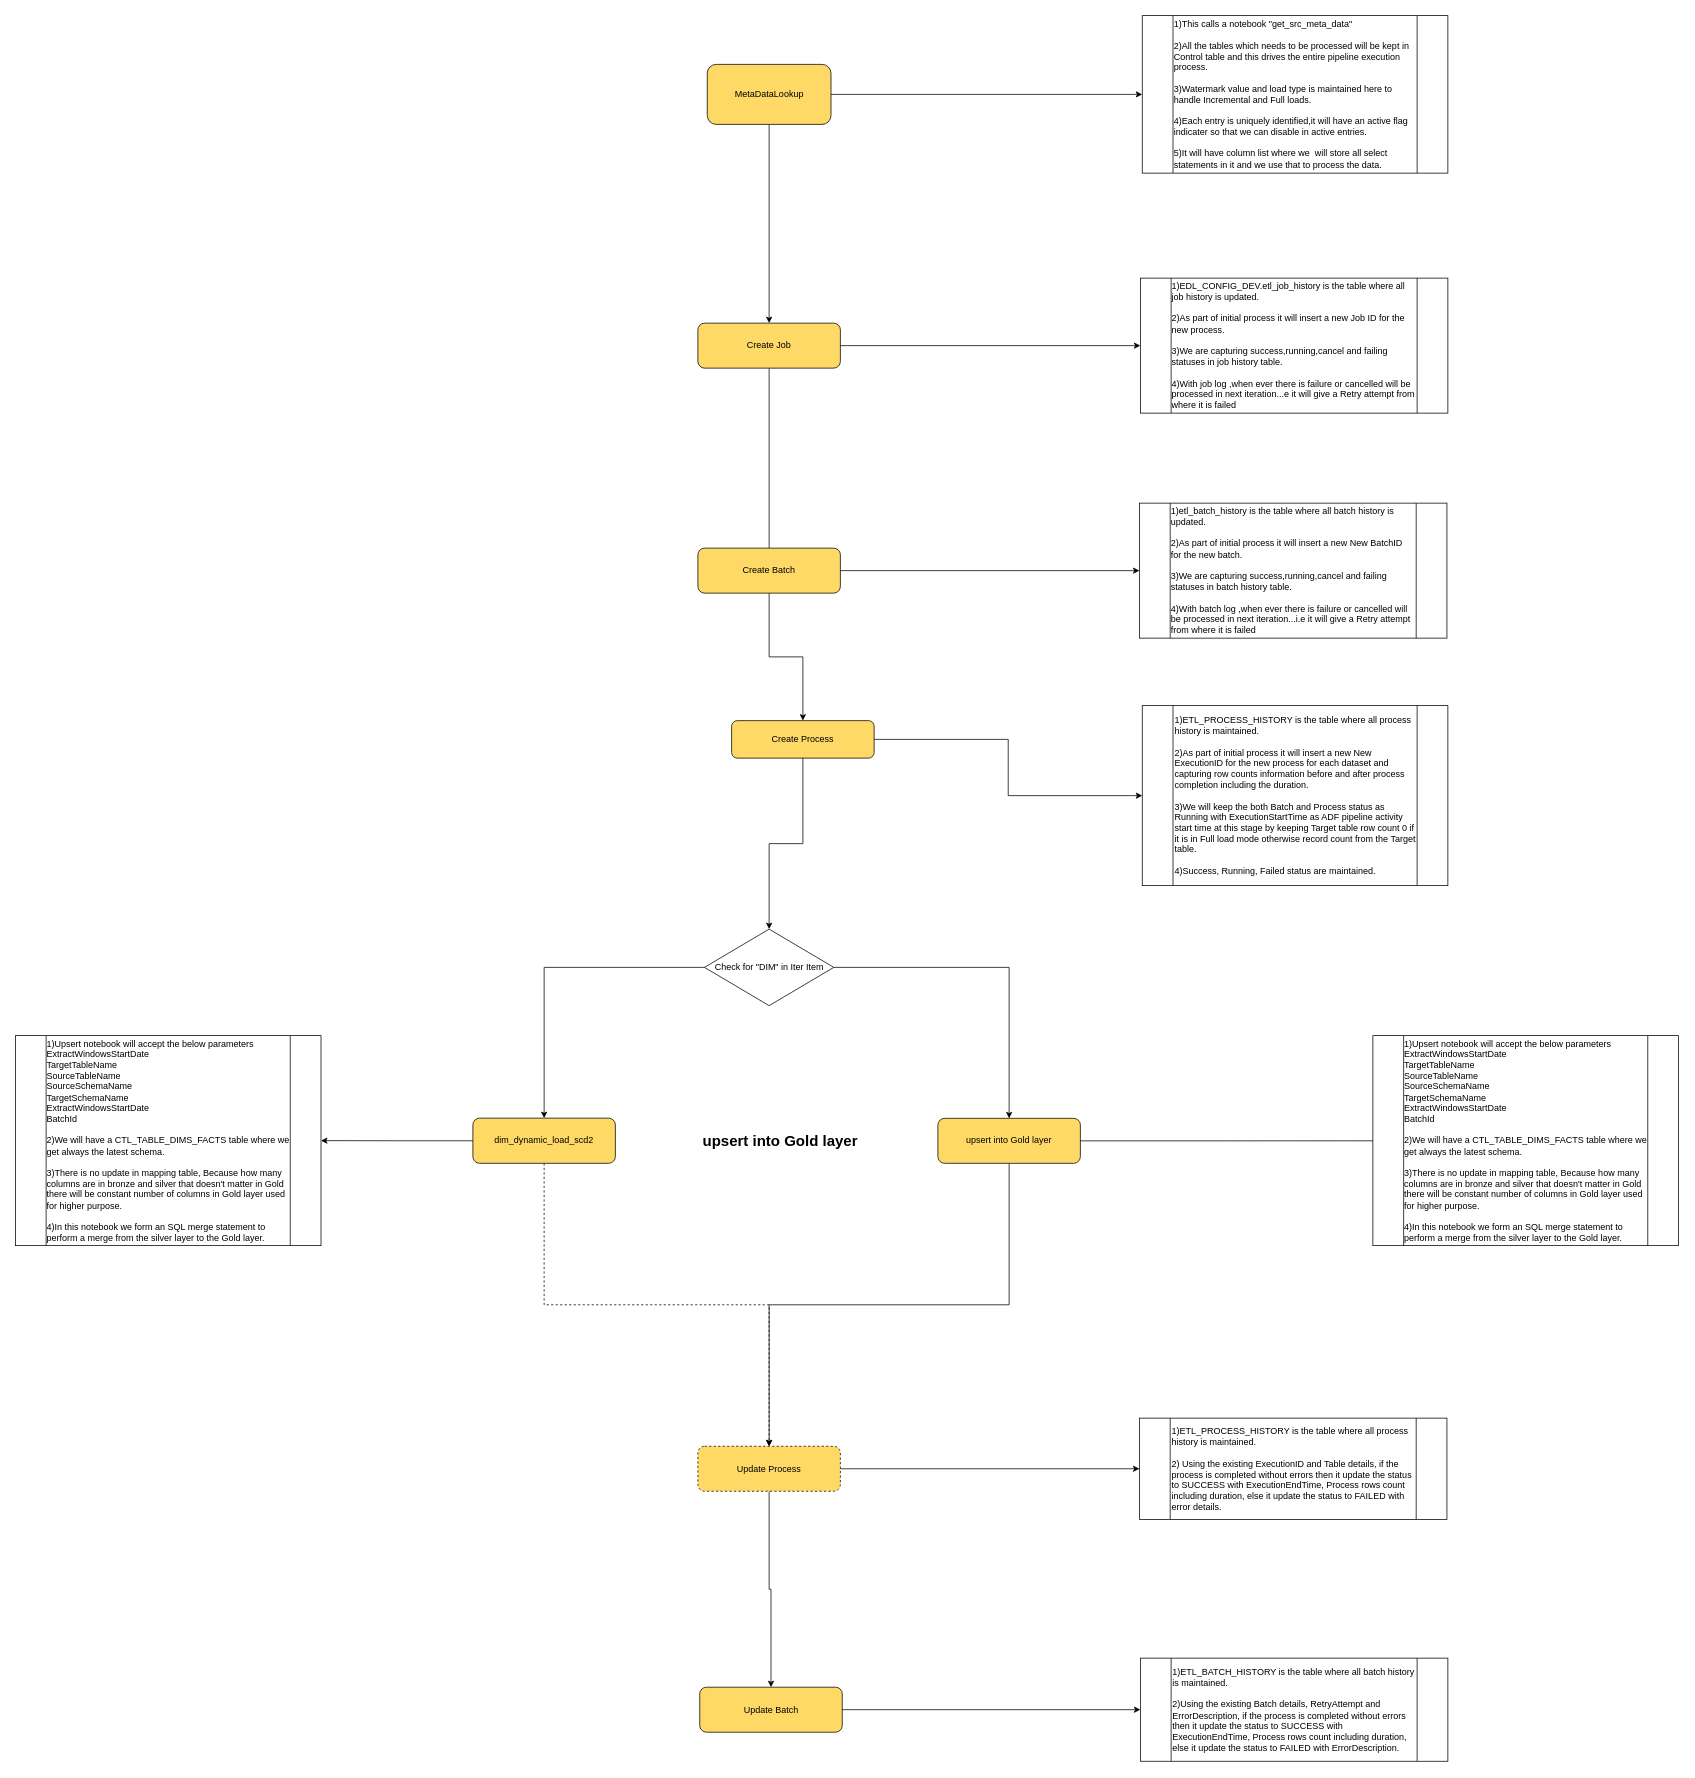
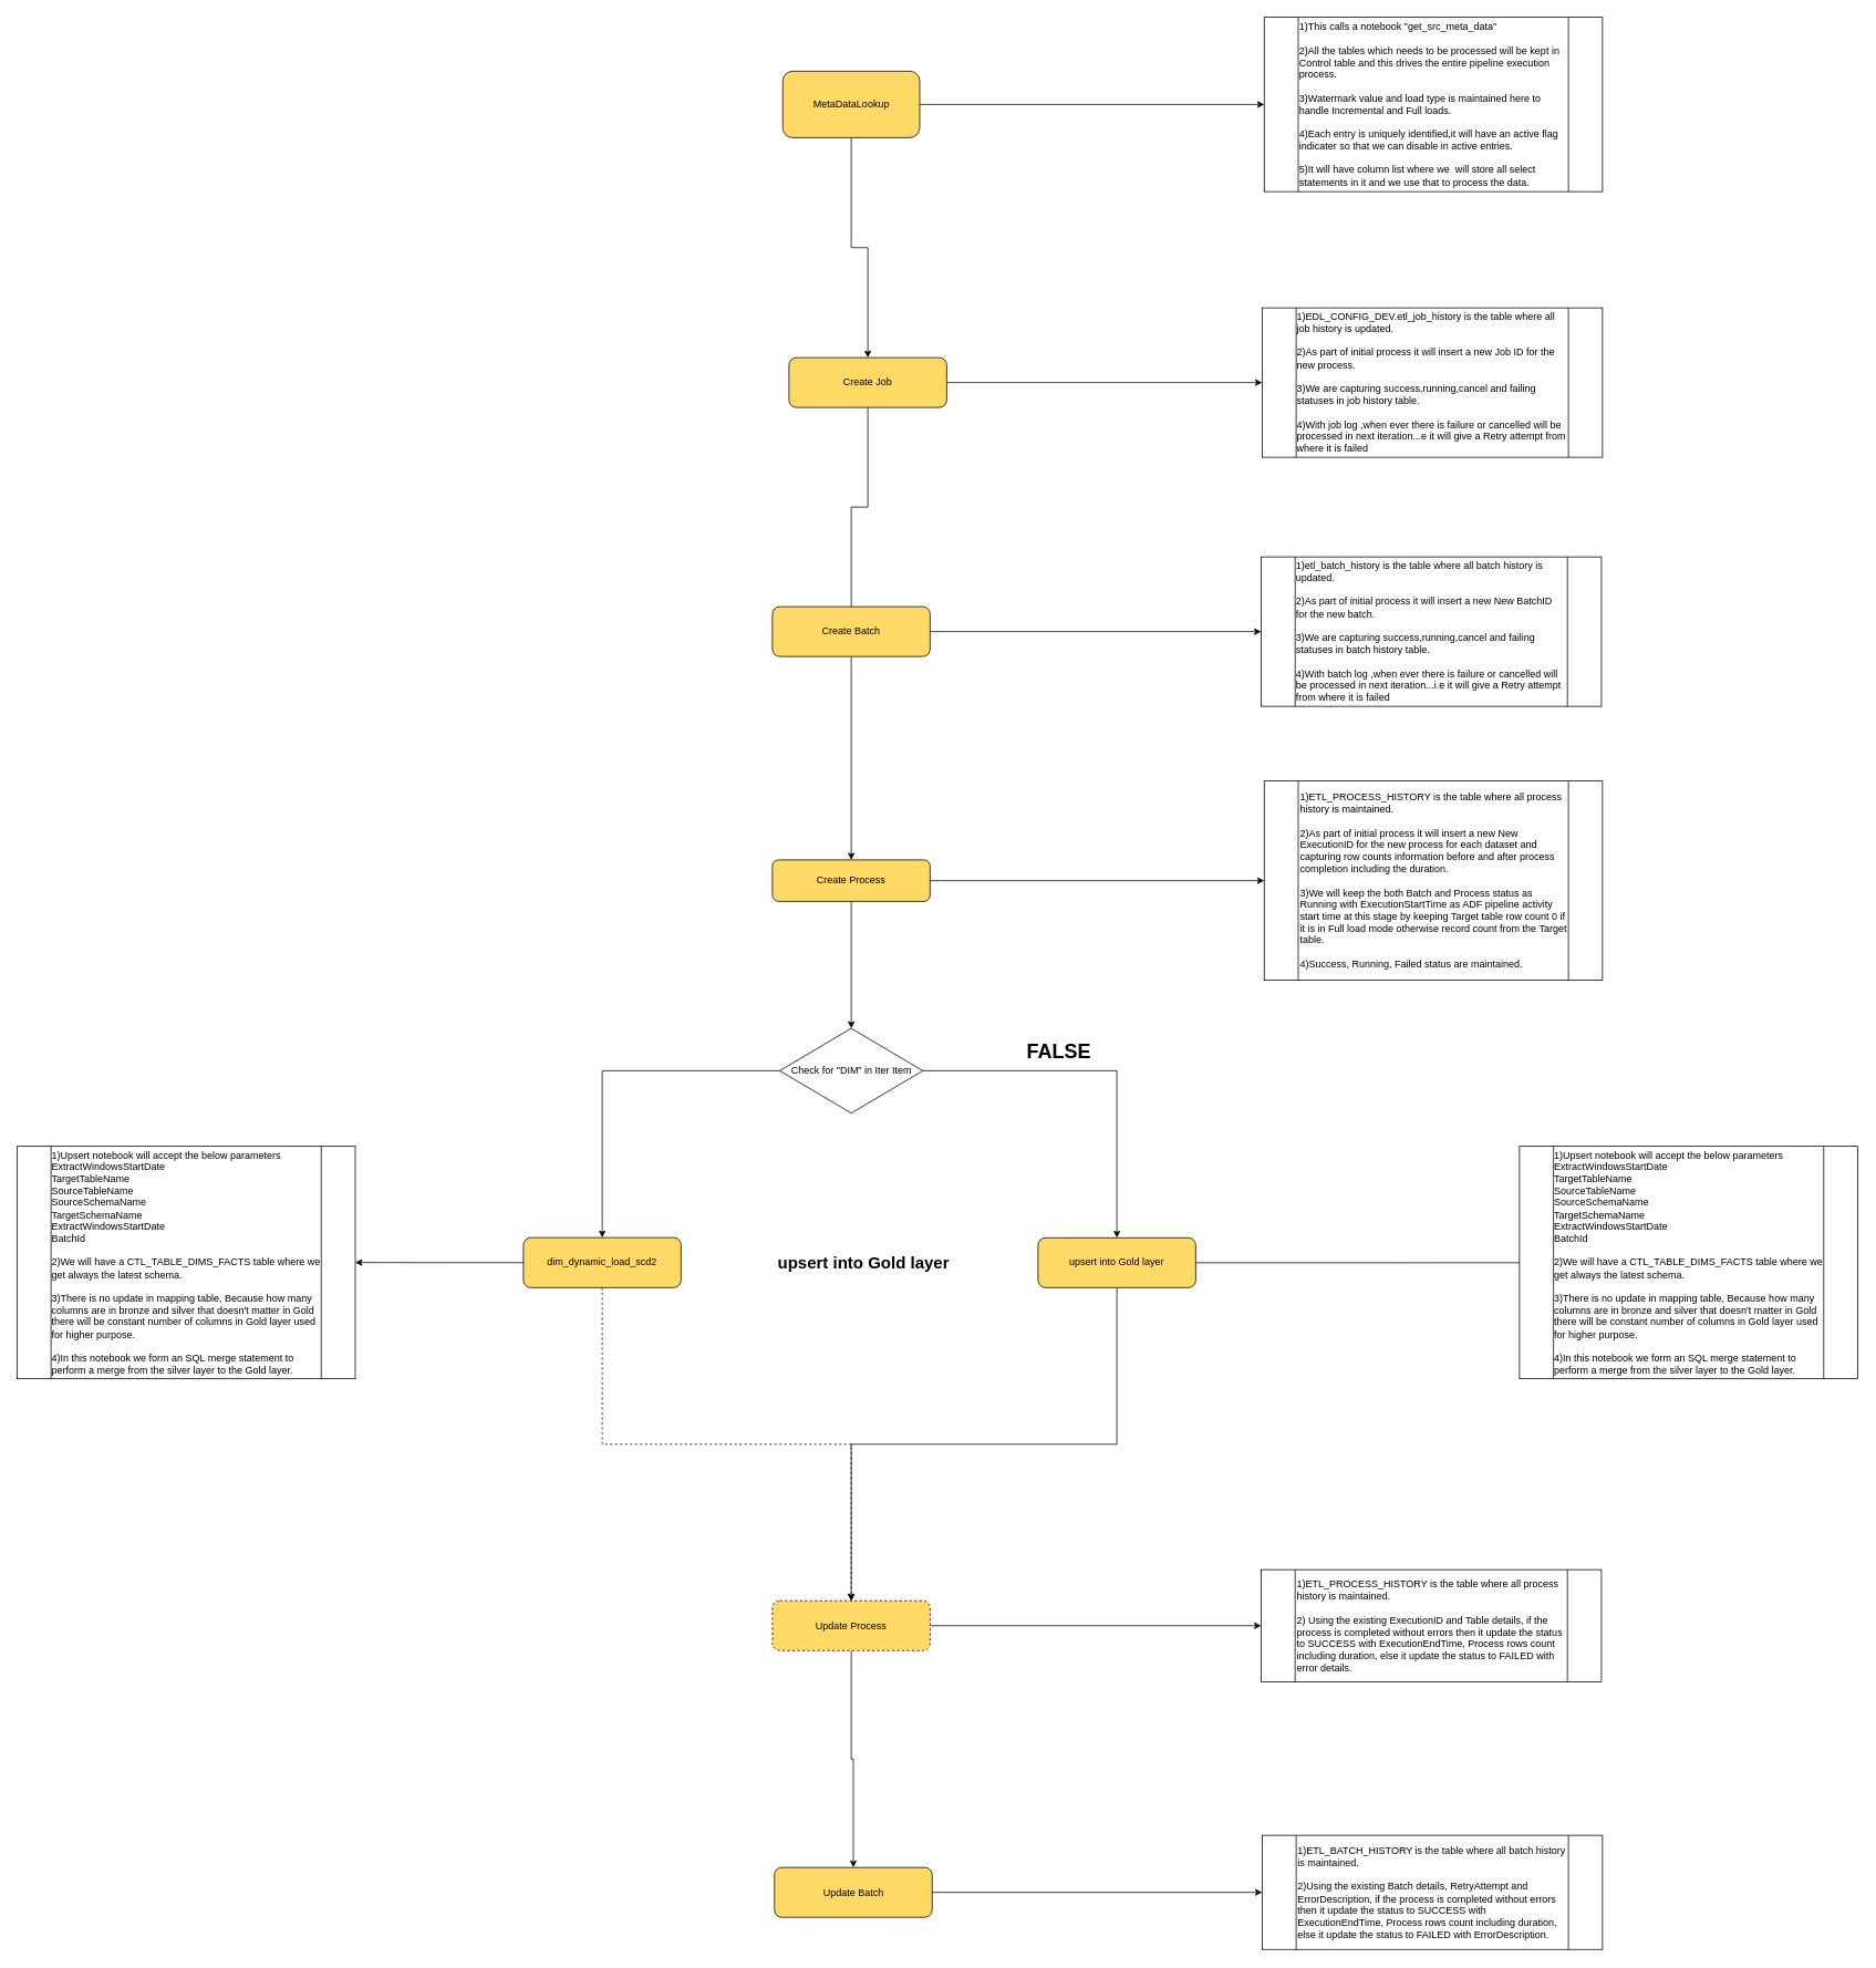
- <mxCell id="14" value="Create Job" style="rounded=1;whiteSpace=wrap;html=1;strokeColor=default;align=center;verticalAlign=middle;fontFamily=Helvetica;fontSize=12;fontColor=default;fillColor=#FFD966;" parent="12" vertex="1"><mxGeometry y="60" width="190" height="60" as="geometry" /></mxCell>
+ <mxCell id="14" value="Create Job" style="rounded=1;whiteSpace=wrap;html=1;strokeColor=default;align=center;verticalAlign=middle;fontFamily=Helvetica;fontSize=12;fontColor=default;fillColor=#FFD966;" parent="12" vertex="1"><mxGeometry x="20" y="60" width="190" height="60" as="geometry" /></mxCell>
- <mxCell id="22" value="Create Process" style="rounded=1;whiteSpace=wrap;html=1;strokeColor=default;align=center;verticalAlign=middle;fontFamily=Helvetica;fontSize=12;fontColor=default;fillColor=#FFD966;" parent="21" vertex="1"><mxGeometry x="45" y="20" width="190" height="50" as="geometry" /></mxCell>
+ <mxCell id="22" value="Create Process" style="rounded=1;whiteSpace=wrap;html=1;strokeColor=default;align=center;verticalAlign=middle;fontFamily=Helvetica;fontSize=12;fontColor=default;fillColor=#FFD966;" parent="21" vertex="1"><mxGeometry y="95" width="190" height="50" as="geometry" /></mxCell>
+ <mxCell id="36" value="&lt;p style=&quot;line-height: 180%; font-size: 24px;&quot;&gt;&lt;b&gt;FALSE&lt;/b&gt;&lt;/p&gt;" style="text;html=1;align=center;verticalAlign=middle;resizable=0;points=[];autosize=1;strokeColor=none;fillColor=none;" parent="34" vertex="1"><mxGeometry x="475" width="100" height="100" as="geometry" /></mxCell>
